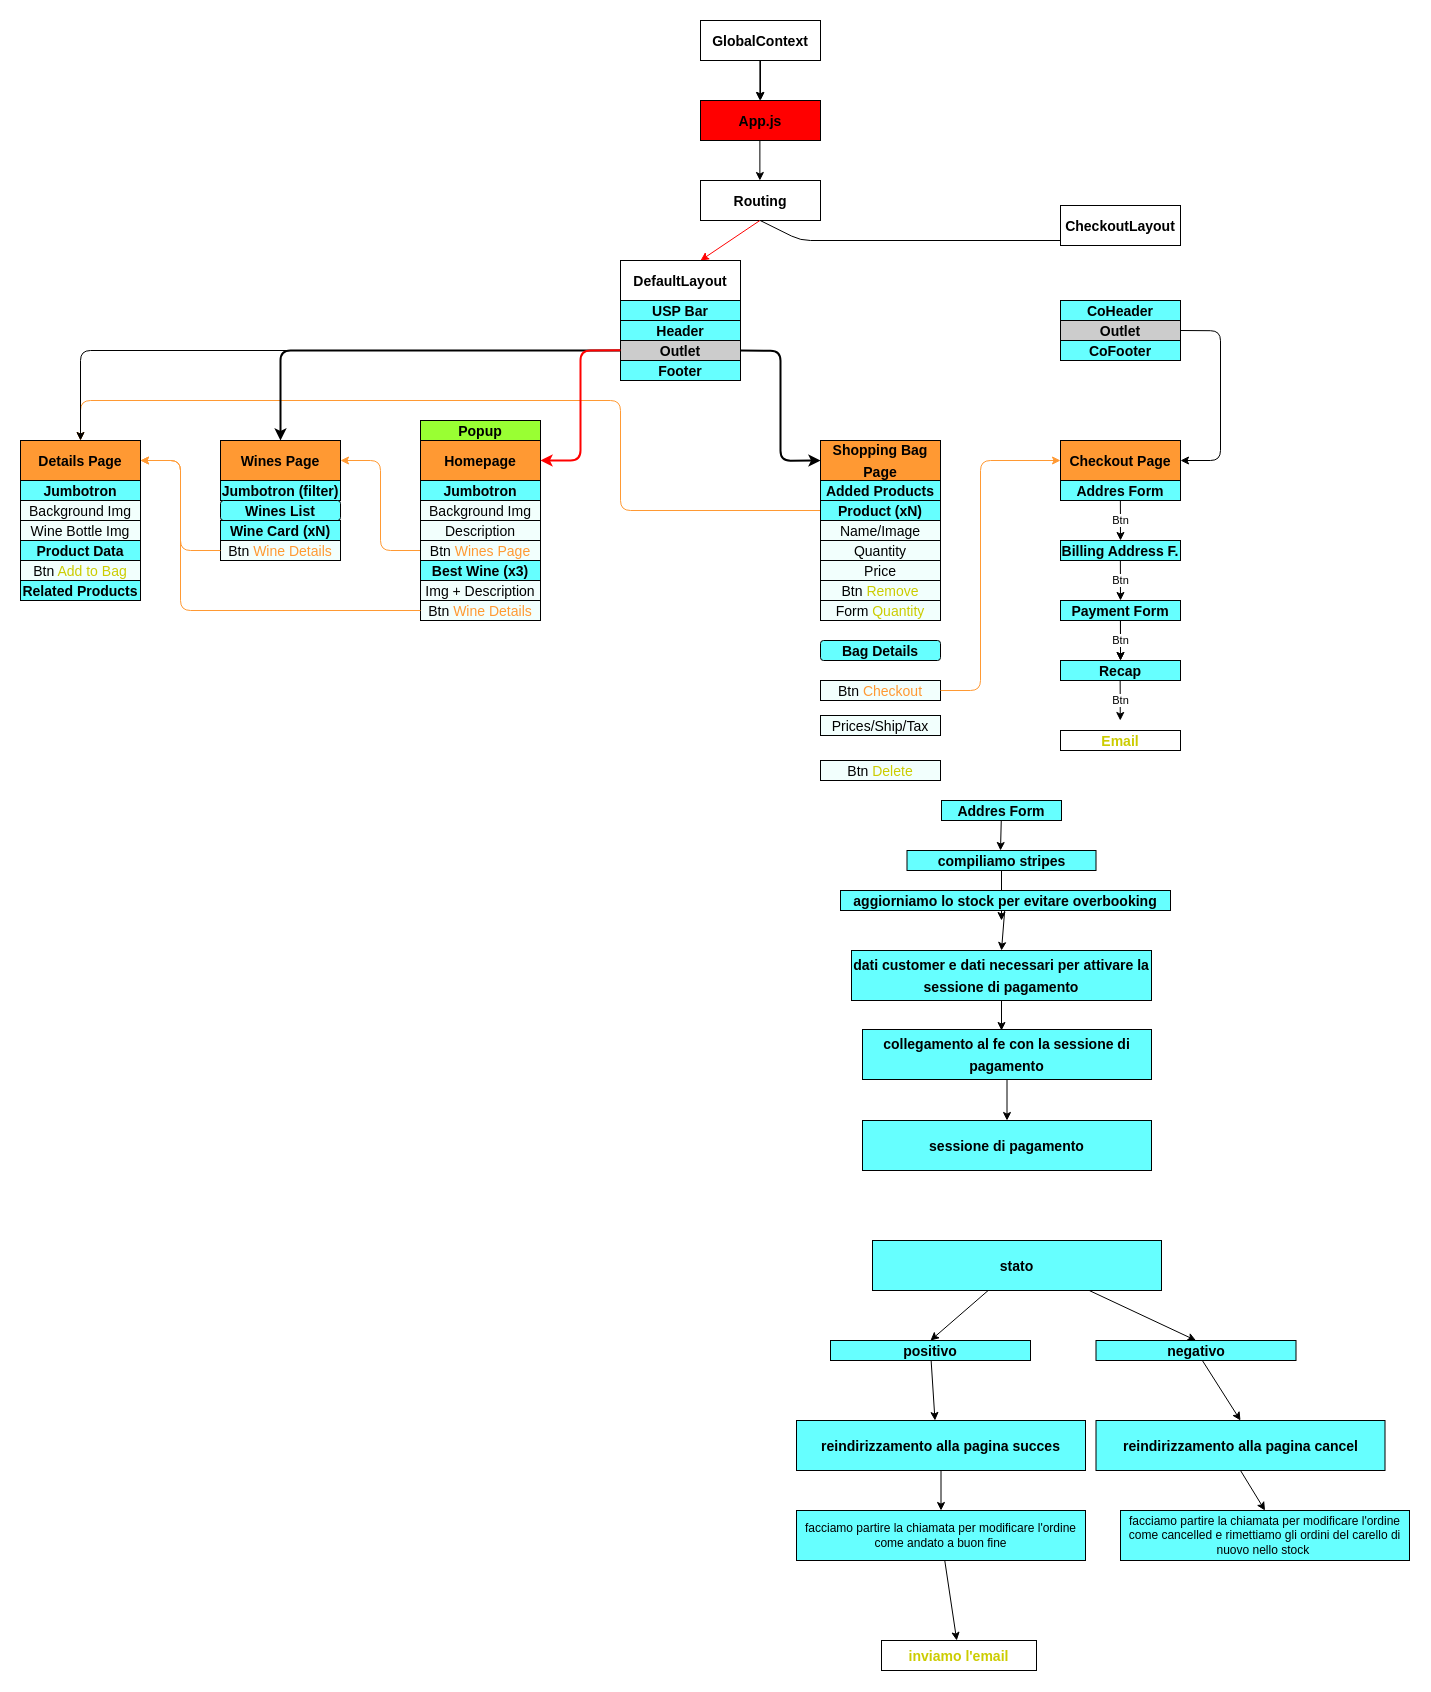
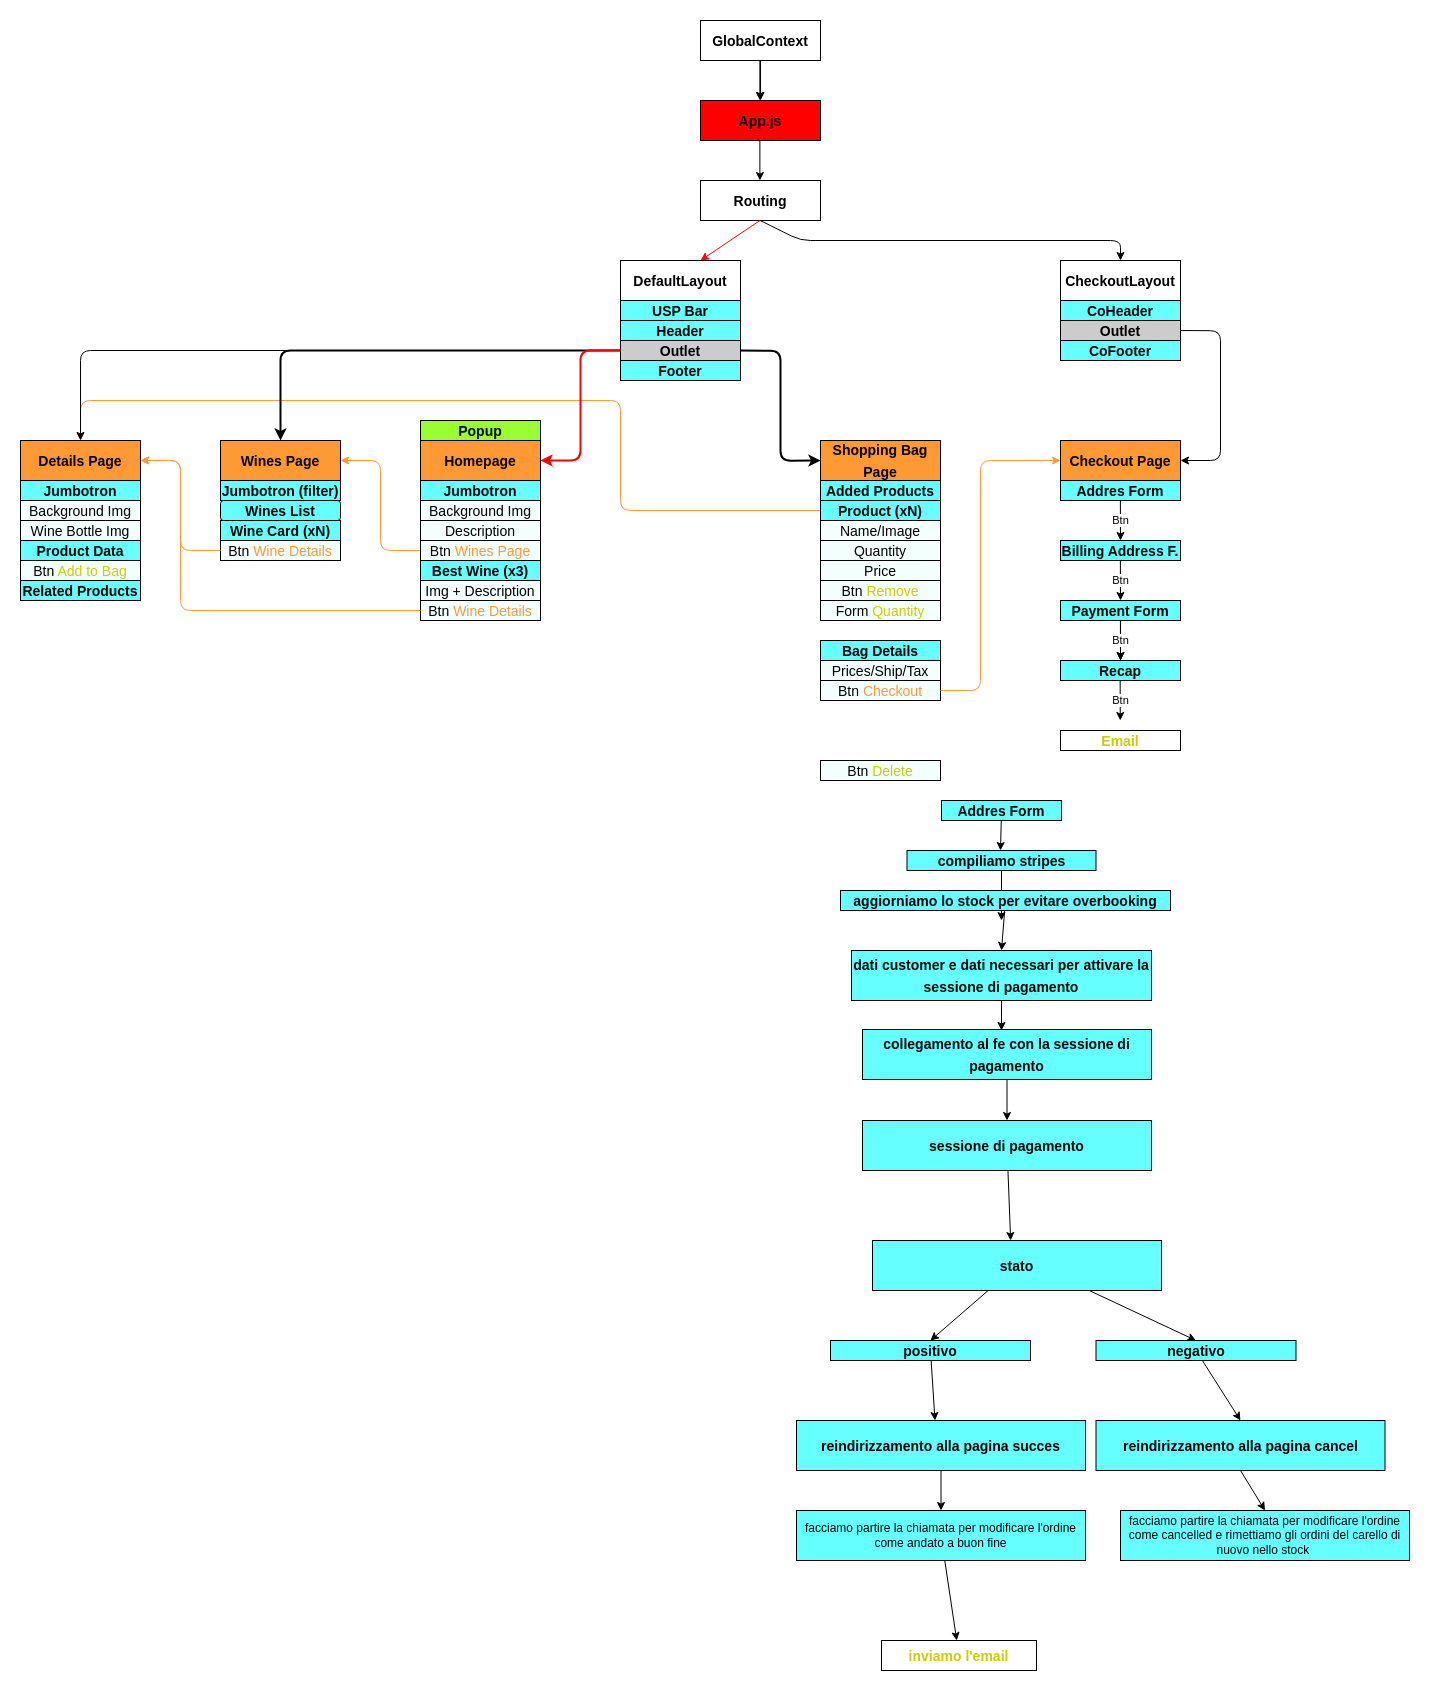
- <mxCell id="55" value="&lt;h2&gt;&lt;span style=&quot;font-size: 14px;&quot;&gt;CheckoutLayout&lt;/span&gt;&lt;/h2&gt;" style="rounded=0;whiteSpace=wrap;html=1;fillColor=#FFFFFF;strokeColor=#000000;" parent="1" vertex="1"><mxGeometry x="1060" y="205" width="120" height="40" as="geometry" /></mxCell>
+ <mxCell id="55" value="&lt;h2&gt;&lt;span style=&quot;font-size: 14px;&quot;&gt;CheckoutLayout&lt;/span&gt;&lt;/h2&gt;" style="rounded=0;whiteSpace=wrap;html=1;fillColor=#FFFFFF;strokeColor=#000000;" parent="1" vertex="1"><mxGeometry x="1060" y="260" width="120" height="40" as="geometry" /></mxCell>
- <mxCell id="59" value="&lt;h2&gt;&lt;span style=&quot;font-size: 14px;&quot;&gt;Bag Details&lt;/span&gt;&lt;/h2&gt;" style="whiteSpace=wrap;html=1;fillColor=#66FFFF;strokeColor=#000000;rounded=1;" parent="1" vertex="1"><mxGeometry x="820" y="640" width="120" height="20" as="geometry" /></mxCell>
+ <mxCell id="59" value="&lt;h2&gt;&lt;span style=&quot;font-size: 14px;&quot;&gt;Bag Details&lt;/span&gt;&lt;/h2&gt;" style="rounded=0;whiteSpace=wrap;html=1;fillColor=#66FFFF;strokeColor=#000000;" parent="1" vertex="1"><mxGeometry x="820" y="640" width="120" height="20" as="geometry" /></mxCell>
- <mxCell id="60" value="&lt;h2&gt;&lt;span style=&quot;font-size: 14px;&quot;&gt;&lt;span style=&quot;font-weight: normal;&quot;&gt;Prices/Ship/Tax&lt;/span&gt;&lt;/span&gt;&lt;/h2&gt;" style="rounded=0;whiteSpace=wrap;html=1;fillColor=#F2FFFD;strokeColor=#000000;" parent="1" vertex="1"><mxGeometry x="820" y="715" width="120" height="20" as="geometry" /></mxCell>
+ <mxCell id="60" value="&lt;h2&gt;&lt;span style=&quot;font-size: 14px;&quot;&gt;&lt;span style=&quot;font-weight: normal;&quot;&gt;Prices/Ship/Tax&lt;/span&gt;&lt;/span&gt;&lt;/h2&gt;" style="rounded=0;whiteSpace=wrap;html=1;fillColor=#F2FFFD;strokeColor=#000000;" parent="1" vertex="1"><mxGeometry x="820" y="660" width="120" height="20" as="geometry" /></mxCell>
+ <mxCell id="86" style="edgeStyle=none;html=1;entryX=0.478;entryY=0;entryDx=0;entryDy=0;entryPerimeter=0;" edge="1" parent="1" source="87" target="90"><mxGeometry relative="1" as="geometry"><mxPoint x="1006.5" y="1220" as="targetPoint" /></mxGeometry></mxCell>
